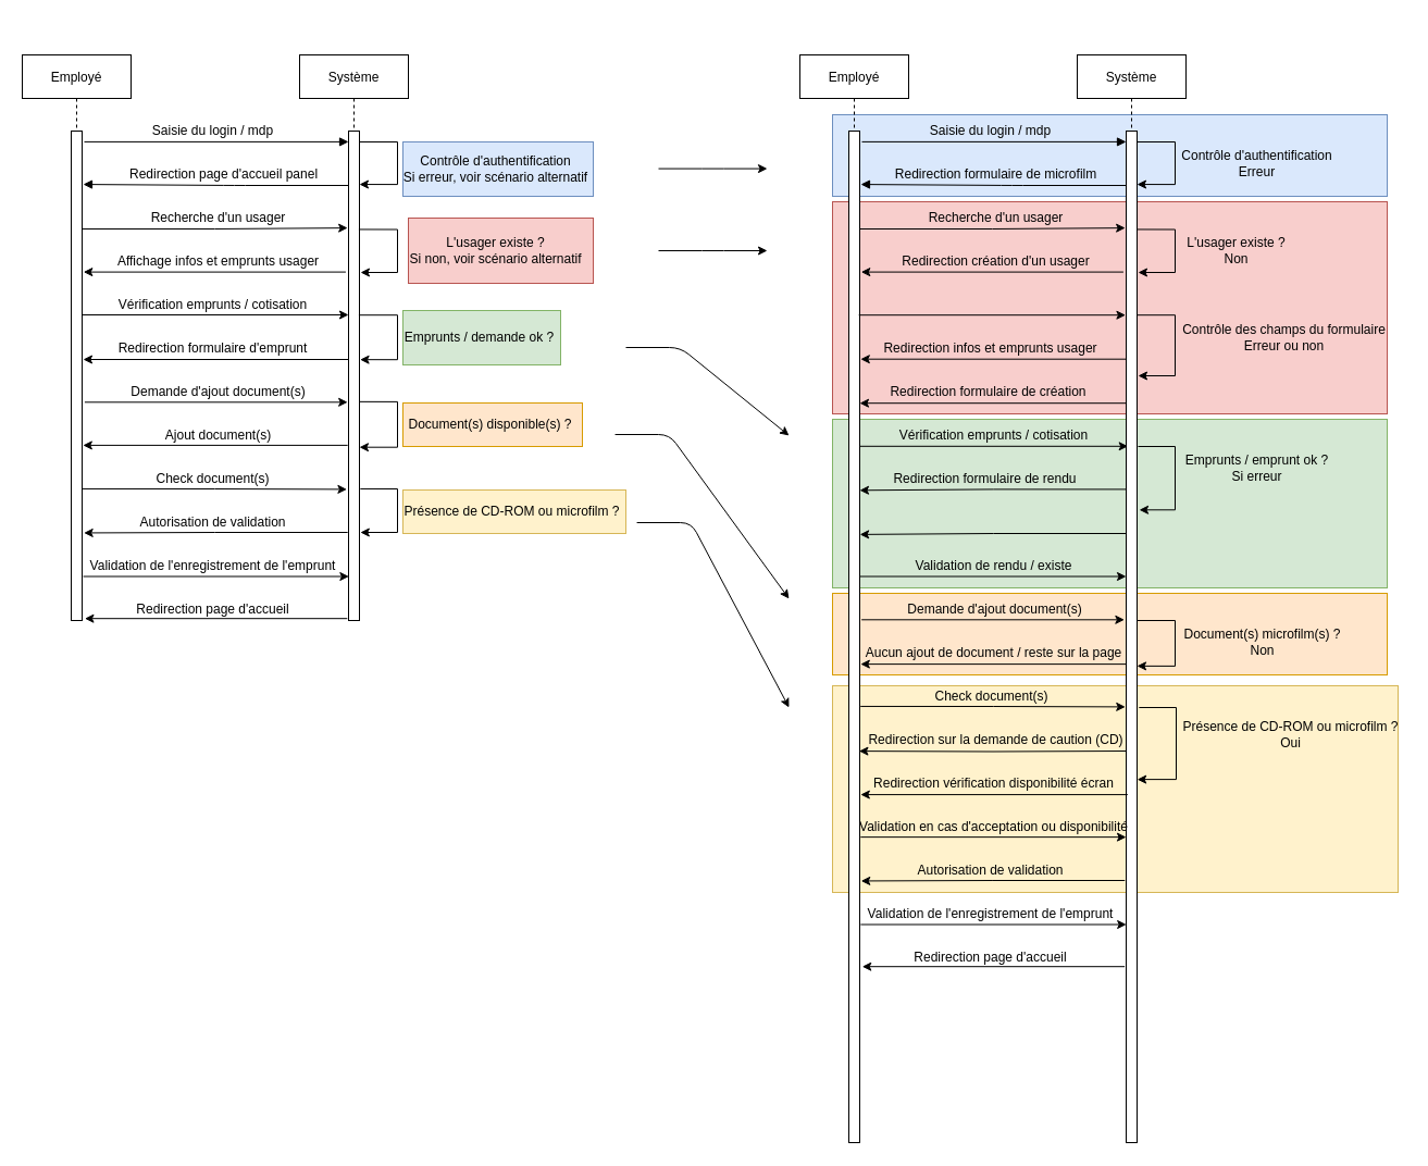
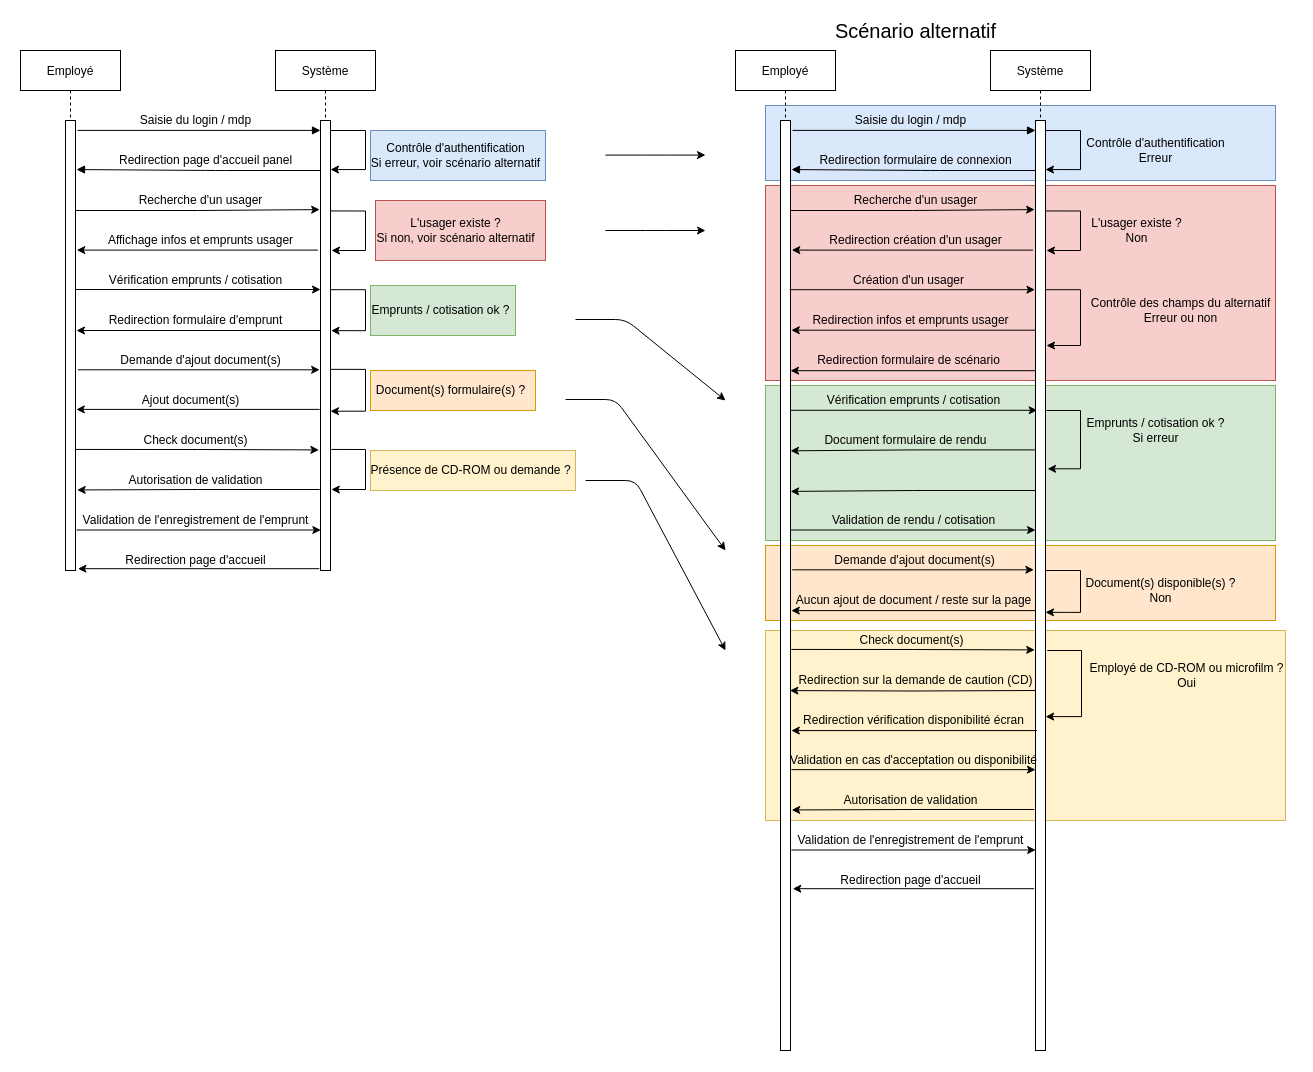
+ <mxCell id="87" value="&lt;font style=&quot;font-size: 20px&quot;&gt;Scénario alternatif&lt;br&gt;&lt;/font&gt;" style="text;html=1;align=center;verticalAlign=middle;resizable=0;points=[];autosize=1;" vertex="1" parent="1"><mxGeometry x="825" y="20" width="180" height="20" as="geometry" /></mxCell>
- <mxCell id="64" value="Redirection formulaire de microfilm" style="text;html=1;align=center;verticalAlign=middle;resizable=0;points=[];autosize=1;" vertex="1" parent="1"><mxGeometry x="810" y="150" width="210" height="20" as="geometry" /></mxCell>
+ <mxCell id="64" value="Redirection formulaire de connexion" style="text;html=1;align=center;verticalAlign=middle;resizable=0;points=[];autosize=1;" vertex="1" parent="1"><mxGeometry x="810" y="150" width="210" height="20" as="geometry" /></mxCell>
+ <mxCell id="71" value="Création d'un usager" style="text;html=1;align=center;verticalAlign=middle;resizable=0;points=[];autosize=1;" vertex="1" parent="1"><mxGeometry x="842.5" y="270" width="130" height="20" as="geometry" /></mxCell>
- <mxCell id="34" value="Emprunts / demande ok ?" style="text;html=1;align=center;verticalAlign=middle;resizable=0;points=[];autosize=1;" vertex="1" parent="1"><mxGeometry x="365" y="300" width="150" height="20" as="geometry" /></mxCell>
+ <mxCell id="34" value="Emprunts / cotisation ok ?" style="text;html=1;align=center;verticalAlign=middle;resizable=0;points=[];autosize=1;" vertex="1" parent="1"><mxGeometry x="365" y="300" width="150" height="20" as="geometry" /></mxCell>
- <mxCell id="73" value="Contrôle des champs du formulaire&lt;br&gt;Erreur ou non" style="text;html=1;align=center;verticalAlign=middle;resizable=0;points=[];autosize=1;" vertex="1" parent="1"><mxGeometry x="1080" y="295" width="200" height="30" as="geometry" /></mxCell>
+ <mxCell id="73" value="Contrôle des champs du alternatif&lt;br&gt;Erreur ou non" style="text;html=1;align=center;verticalAlign=middle;resizable=0;points=[];autosize=1;" vertex="1" parent="1"><mxGeometry x="1080" y="295" width="200" height="30" as="geometry" /></mxCell>
- <mxCell id="90" value="Redirection formulaire de création" style="text;html=1;align=center;verticalAlign=middle;resizable=0;points=[];autosize=1;" vertex="1" parent="1"><mxGeometry x="807.5" y="350" width="200" height="20" as="geometry" /></mxCell>
+ <mxCell id="90" value="Redirection formulaire de scénario" style="text;html=1;align=center;verticalAlign=middle;resizable=0;points=[];autosize=1;" vertex="1" parent="1"><mxGeometry x="807.5" y="350" width="200" height="20" as="geometry" /></mxCell>
- <mxCell id="39" value="Document(s) disponible(s) ?" style="text;html=1;align=center;verticalAlign=middle;resizable=0;points=[];autosize=1;" vertex="1" parent="1"><mxGeometry x="365" y="380" width="170" height="20" as="geometry" /></mxCell>
+ <mxCell id="39" value="Document(s) formulaire(s) ?" style="text;html=1;align=center;verticalAlign=middle;resizable=0;points=[];autosize=1;" vertex="1" parent="1"><mxGeometry x="365" y="380" width="170" height="20" as="geometry" /></mxCell>
- <mxCell id="40" value="Ajout document(s)" style="text;html=1;align=center;verticalAlign=middle;resizable=0;points=[];autosize=1;" vertex="1" parent="1"><mxGeometry x="145" y="390" width="110" height="20" as="geometry" /></mxCell>
+ <mxCell id="40" value="Ajout document(s)" style="text;html=1;align=center;verticalAlign=middle;resizable=0;points=[];autosize=1;" vertex="1" parent="1"><mxGeometry x="135" y="390" width="110" height="20" as="geometry" /></mxCell>
- <mxCell id="93" value="Emprunts / emprunt ok ?&lt;br&gt;Si erreur" style="text;html=1;align=center;verticalAlign=middle;resizable=0;points=[];autosize=1;" vertex="1" parent="1"><mxGeometry x="1080" y="415" width="150" height="30" as="geometry" /></mxCell>
+ <mxCell id="93" value="Emprunts / cotisation ok ?&lt;br&gt;Si erreur" style="text;html=1;align=center;verticalAlign=middle;resizable=0;points=[];autosize=1;" vertex="1" parent="1"><mxGeometry x="1080" y="415" width="150" height="30" as="geometry" /></mxCell>
- <mxCell id="96" value="Redirection formulaire de rendu" style="text;html=1;align=center;verticalAlign=middle;resizable=0;points=[];autosize=1;" vertex="1" parent="1"><mxGeometry x="815" y="430" width="180" height="20" as="geometry" /></mxCell>
+ <mxCell id="96" value="Document formulaire de rendu" style="text;html=1;align=center;verticalAlign=middle;resizable=0;points=[];autosize=1;" vertex="1" parent="1"><mxGeometry x="815" y="430" width="180" height="20" as="geometry" /></mxCell>
- <mxCell id="43" value="Présence de CD-ROM ou microfilm ?" style="text;html=1;align=center;verticalAlign=middle;resizable=0;points=[];autosize=1;" vertex="1" parent="1"><mxGeometry x="365" y="460" width="210" height="20" as="geometry" /></mxCell>
+ <mxCell id="43" value="Présence de CD-ROM ou demande ?" style="text;html=1;align=center;verticalAlign=middle;resizable=0;points=[];autosize=1;" vertex="1" parent="1"><mxGeometry x="365" y="460" width="210" height="20" as="geometry" /></mxCell>
- <mxCell id="98" value="Validation de rendu / existe" style="text;html=1;align=center;verticalAlign=middle;resizable=0;points=[];autosize=1;" vertex="1" parent="1"><mxGeometry x="822.5" y="510" width="180" height="20" as="geometry" /></mxCell>
+ <mxCell id="98" value="Validation de rendu / cotisation" style="text;html=1;align=center;verticalAlign=middle;resizable=0;points=[];autosize=1;" vertex="1" parent="1"><mxGeometry x="822.5" y="510" width="180" height="20" as="geometry" /></mxCell>
- <mxCell id="101" value="Document(s) microfilm(s) ?&lt;br&gt;Non" style="text;html=1;align=center;verticalAlign=middle;resizable=0;points=[];autosize=1;" vertex="1" parent="1"><mxGeometry x="1075" y="575" width="170" height="30" as="geometry" /></mxCell>
+ <mxCell id="101" value="Document(s) disponible(s) ?&lt;br&gt;Non" style="text;html=1;align=center;verticalAlign=middle;resizable=0;points=[];autosize=1;" vertex="1" parent="1"><mxGeometry x="1075" y="575" width="170" height="30" as="geometry" /></mxCell>
- <mxCell id="79" value="Présence de CD-ROM ou microfilm ?&lt;br&gt;Oui" style="text;html=1;align=center;verticalAlign=middle;resizable=0;points=[];autosize=1;" vertex="1" parent="1"><mxGeometry x="1081" y="660" width="210" height="30" as="geometry" /></mxCell>
+ <mxCell id="79" value="Employé de CD-ROM ou microfilm ?&lt;br&gt;Oui" style="text;html=1;align=center;verticalAlign=middle;resizable=0;points=[];autosize=1;" vertex="1" parent="1"><mxGeometry x="1081" y="660" width="210" height="30" as="geometry" /></mxCell>
